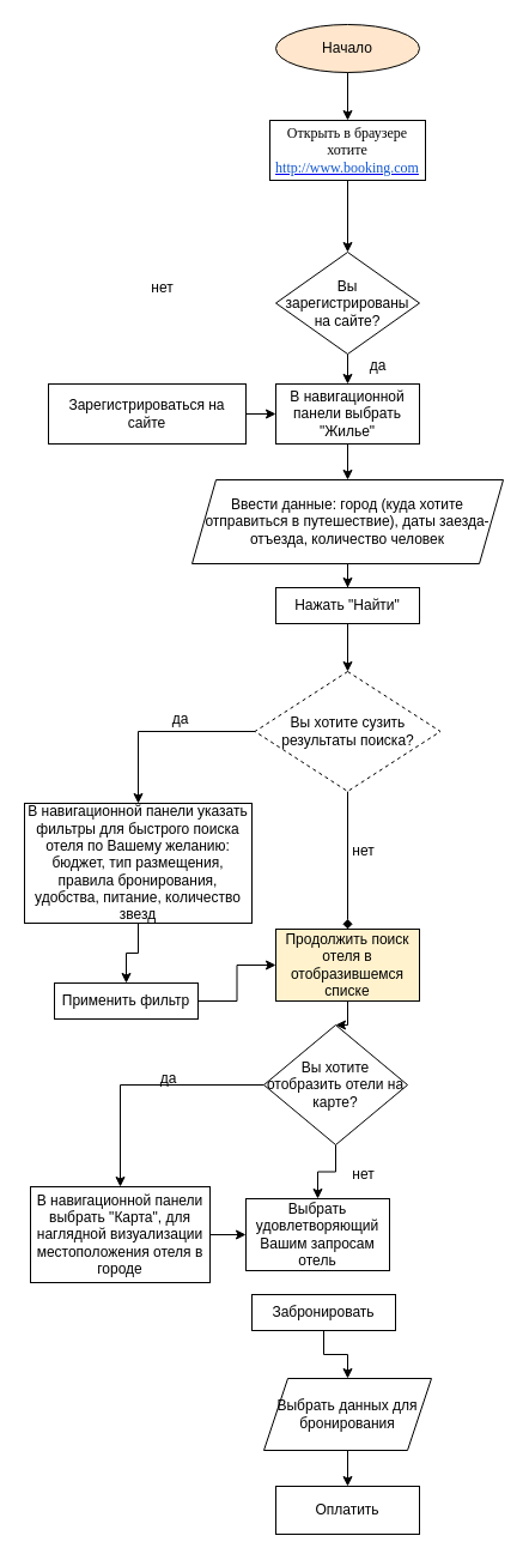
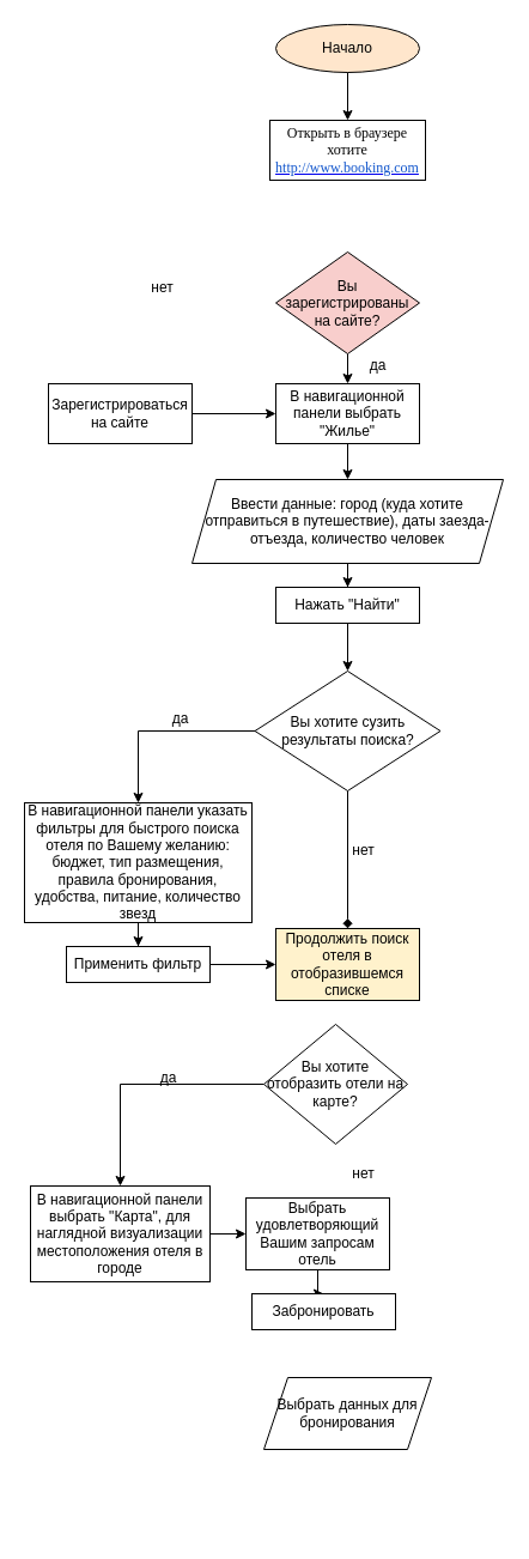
- <mxCell id="4" value="" style="edgeStyle=orthogonalEdgeStyle;rounded=0;orthogonalLoop=1;jettySize=auto;html=1;fontSize=12;" edge="1" parent="1" source="5" target="7"><mxGeometry relative="1" as="geometry" /></mxCell>
- <mxCell id="7" value="&lt;font style=&quot;font-size: 12px&quot;&gt;Вы зарегистрированы на сайте?&lt;/font&gt;" style="rhombus;whiteSpace=wrap;html=1;rounded=0;" vertex="1" parent="1"><mxGeometry x="230" y="210" width="120" height="85" as="geometry" /></mxCell>
+ <mxCell id="7" value="&lt;font style=&quot;font-size: 12px&quot;&gt;Вы зарегистрированы на сайте?&lt;/font&gt;" style="rhombus;whiteSpace=wrap;html=1;rounded=0;fillColor=#f8cecc;" vertex="1" parent="1"><mxGeometry x="230" y="210" width="120" height="85" as="geometry" /></mxCell>
- <mxCell id="9" value="Зарегистрироваться на сайте" style="whiteSpace=wrap;html=1;rounded=0;" vertex="1" parent="1"><mxGeometry x="40" y="320" width="165" height="50" as="geometry" /></mxCell>
+ <mxCell id="9" value="Зарегистрироваться на сайте" style="whiteSpace=wrap;html=1;rounded=0;" vertex="1" parent="1"><mxGeometry x="40" y="320" width="120" height="50" as="geometry" /></mxCell>
- <mxCell id="20" value="Вы хотите сузить результаты поиска?" style="rhombus;whiteSpace=wrap;html=1;dashed=1;" vertex="1" parent="1"><mxGeometry x="212.5" y="560" width="155" height="100" as="geometry" /></mxCell>
+ <mxCell id="20" value="Вы хотите сузить результаты поиска?" style="rhombus;whiteSpace=wrap;html=1;" vertex="1" parent="1"><mxGeometry x="212.5" y="560" width="155" height="100" as="geometry" /></mxCell>
- <mxCell id="25" value="Применить фильтр" style="whiteSpace=wrap;html=1;" vertex="1" parent="1"><mxGeometry x="45" y="820" width="120" height="30" as="geometry" /></mxCell>
+ <mxCell id="25" value="Применить фильтр" style="whiteSpace=wrap;html=1;" vertex="1" parent="1"><mxGeometry x="55" y="790" width="120" height="30" as="geometry" /></mxCell>
- <mxCell id="26" value="" style="edgeStyle=orthogonalEdgeStyle;rounded=0;orthogonalLoop=1;jettySize=auto;html=1;fontFamily=Helvetica;fontSize=12;" edge="1" parent="1" source="27" target="31"><mxGeometry relative="1" as="geometry" /></mxCell>
- <mxCell id="30" value="" style="edgeStyle=orthogonalEdgeStyle;rounded=0;orthogonalLoop=1;jettySize=auto;html=1;fontFamily=Helvetica;fontSize=12;" edge="1" parent="1" source="31" target="35"><mxGeometry relative="1" as="geometry" /></mxCell>
+ <mxCell id="34" value="" style="edgeStyle=orthogonalEdgeStyle;rounded=0;orthogonalLoop=1;jettySize=auto;html=1;fontFamily=Helvetica;fontSize=12;" edge="1" parent="1" source="35" target="39"><mxGeometry relative="1" as="geometry" /></mxCell>
- <mxCell id="38" value="" style="edgeStyle=orthogonalEdgeStyle;rounded=0;orthogonalLoop=1;jettySize=auto;html=1;fontFamily=Helvetica;fontSize=12;" edge="1" parent="1" source="39" target="41"><mxGeometry relative="1" as="geometry" /></mxCell>
- <mxCell id="40" value="" style="edgeStyle=orthogonalEdgeStyle;rounded=0;orthogonalLoop=1;jettySize=auto;html=1;fontFamily=Helvetica;fontSize=12;" edge="1" parent="1" source="41" target="42"><mxGeometry relative="1" as="geometry" /></mxCell>
- <mxCell id="42" value="Оплатить" style="whiteSpace=wrap;html=1;" vertex="1" parent="1"><mxGeometry x="230" y="1240" width="120" height="40" as="geometry" /></mxCell>
